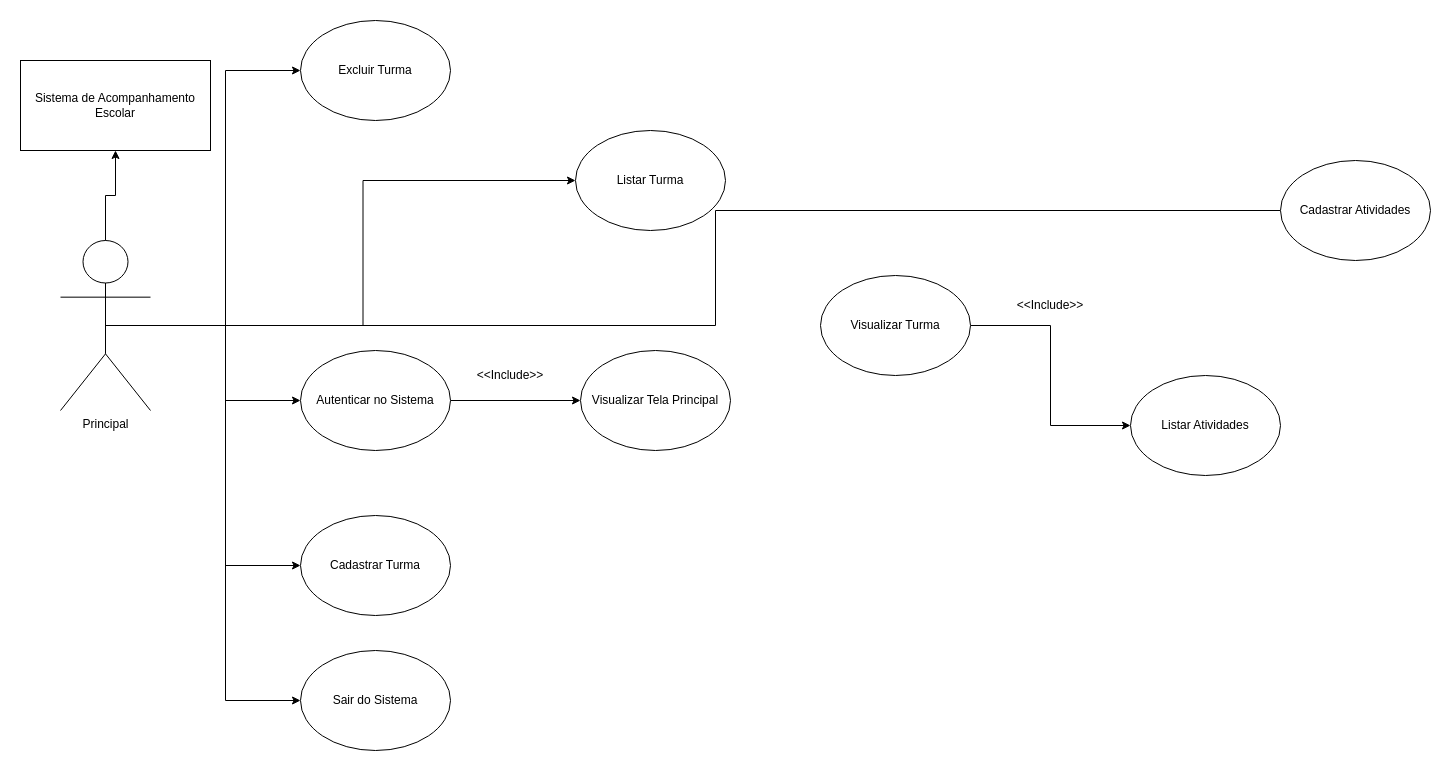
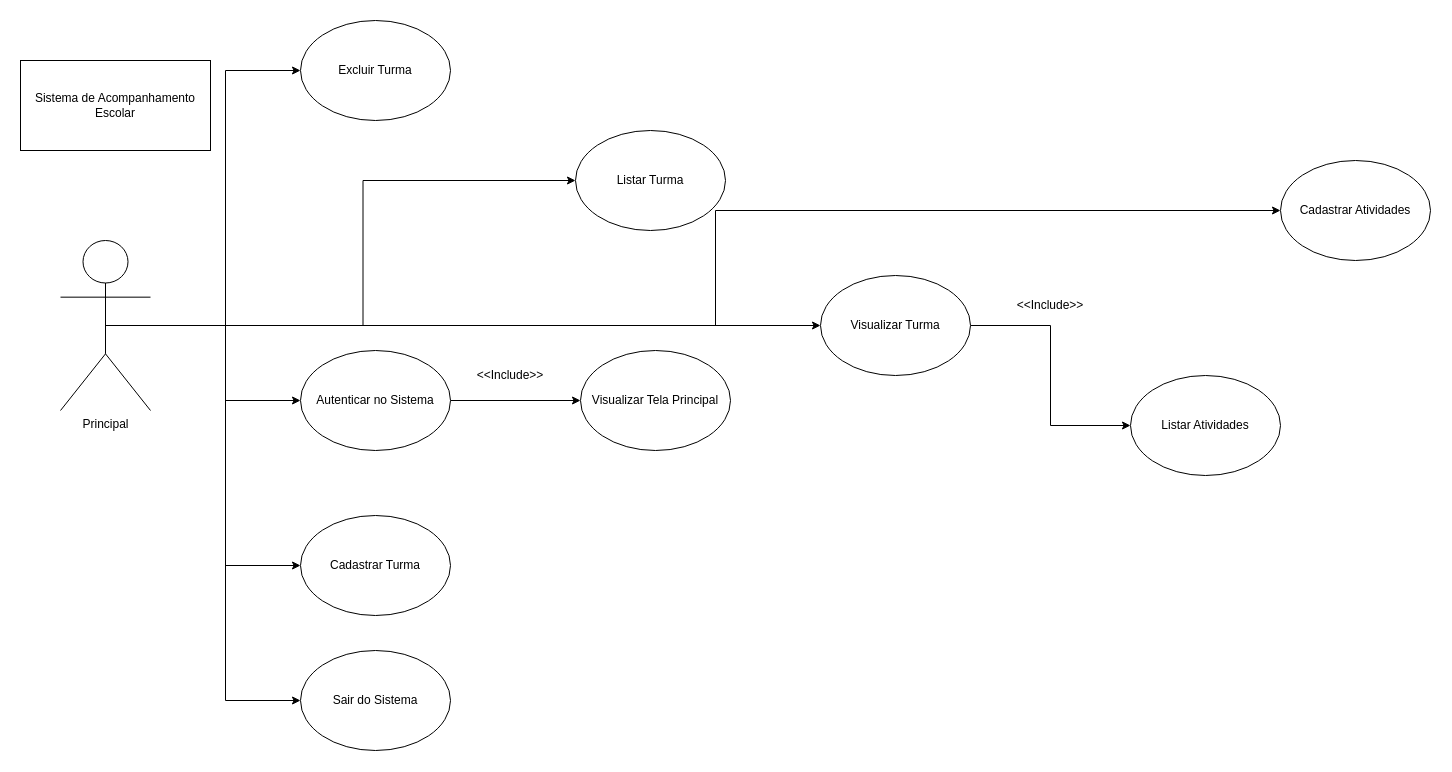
- <mxCell id="6" style="edgeStyle=orthogonalEdgeStyle;rounded=0;orthogonalLoop=1;jettySize=auto;html=1;exitX=0.5;exitY=0.5;exitDx=0;exitDy=0;exitPerimeter=0;" edge="1" parent="1" source="9" target="21"><mxGeometry relative="1" as="geometry" /></mxCell>
+ <mxCell id="6" style="edgeStyle=orthogonalEdgeStyle;rounded=0;orthogonalLoop=1;jettySize=auto;html=1;exitX=0.5;exitY=0.5;exitDx=0;exitDy=0;exitPerimeter=0;entryX=0;entryY=0.5;entryDx=0;entryDy=0;" edge="1" parent="1" source="9" target="17"><mxGeometry relative="1" as="geometry" /></mxCell>
- <mxCell id="7" style="edgeStyle=orthogonalEdgeStyle;rounded=0;orthogonalLoop=1;jettySize=auto;html=1;exitX=0.5;exitY=0.5;exitDx=0;exitDy=0;exitPerimeter=0;entryX=0;entryY=0.5;entryDx=0;entryDy=0;endArrow=none;" edge="1" parent="1" source="9" target="19"><mxGeometry relative="1" as="geometry" /></mxCell>
+ <mxCell id="7" style="edgeStyle=orthogonalEdgeStyle;rounded=0;orthogonalLoop=1;jettySize=auto;html=1;exitX=0.5;exitY=0.5;exitDx=0;exitDy=0;exitPerimeter=0;entryX=0;entryY=0.5;entryDx=0;entryDy=0;" edge="1" parent="1" source="9" target="19"><mxGeometry relative="1" as="geometry" /></mxCell>
